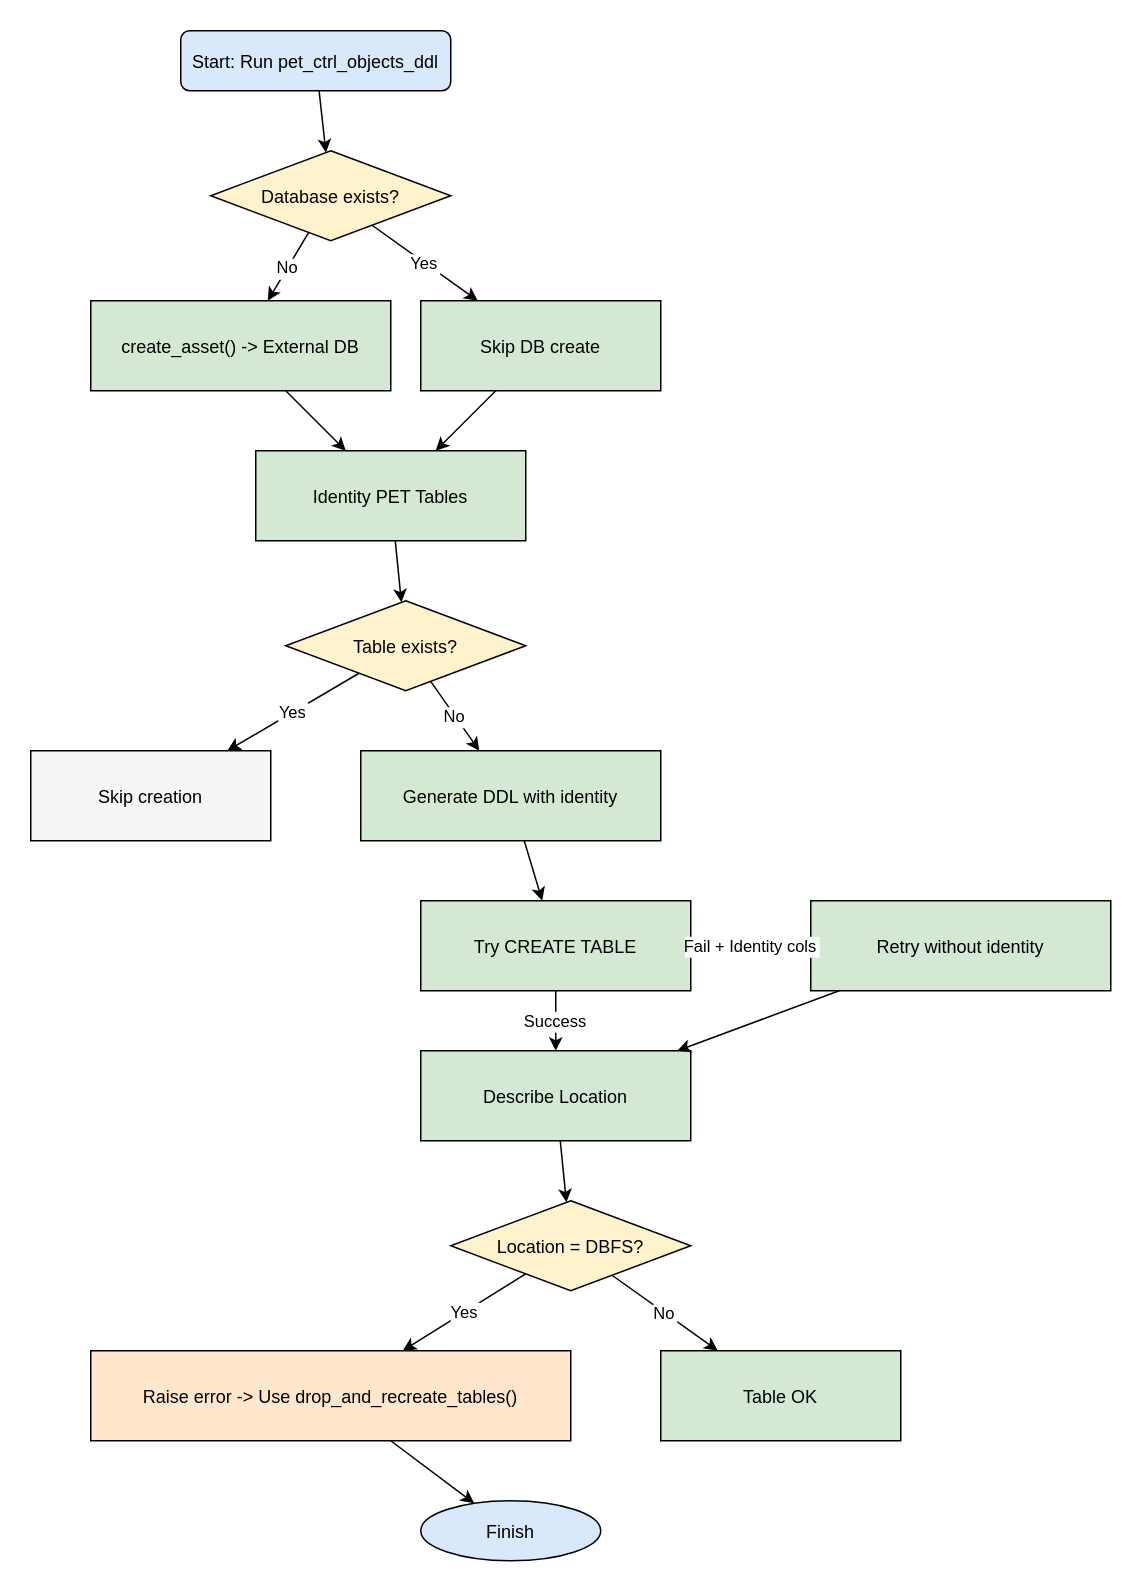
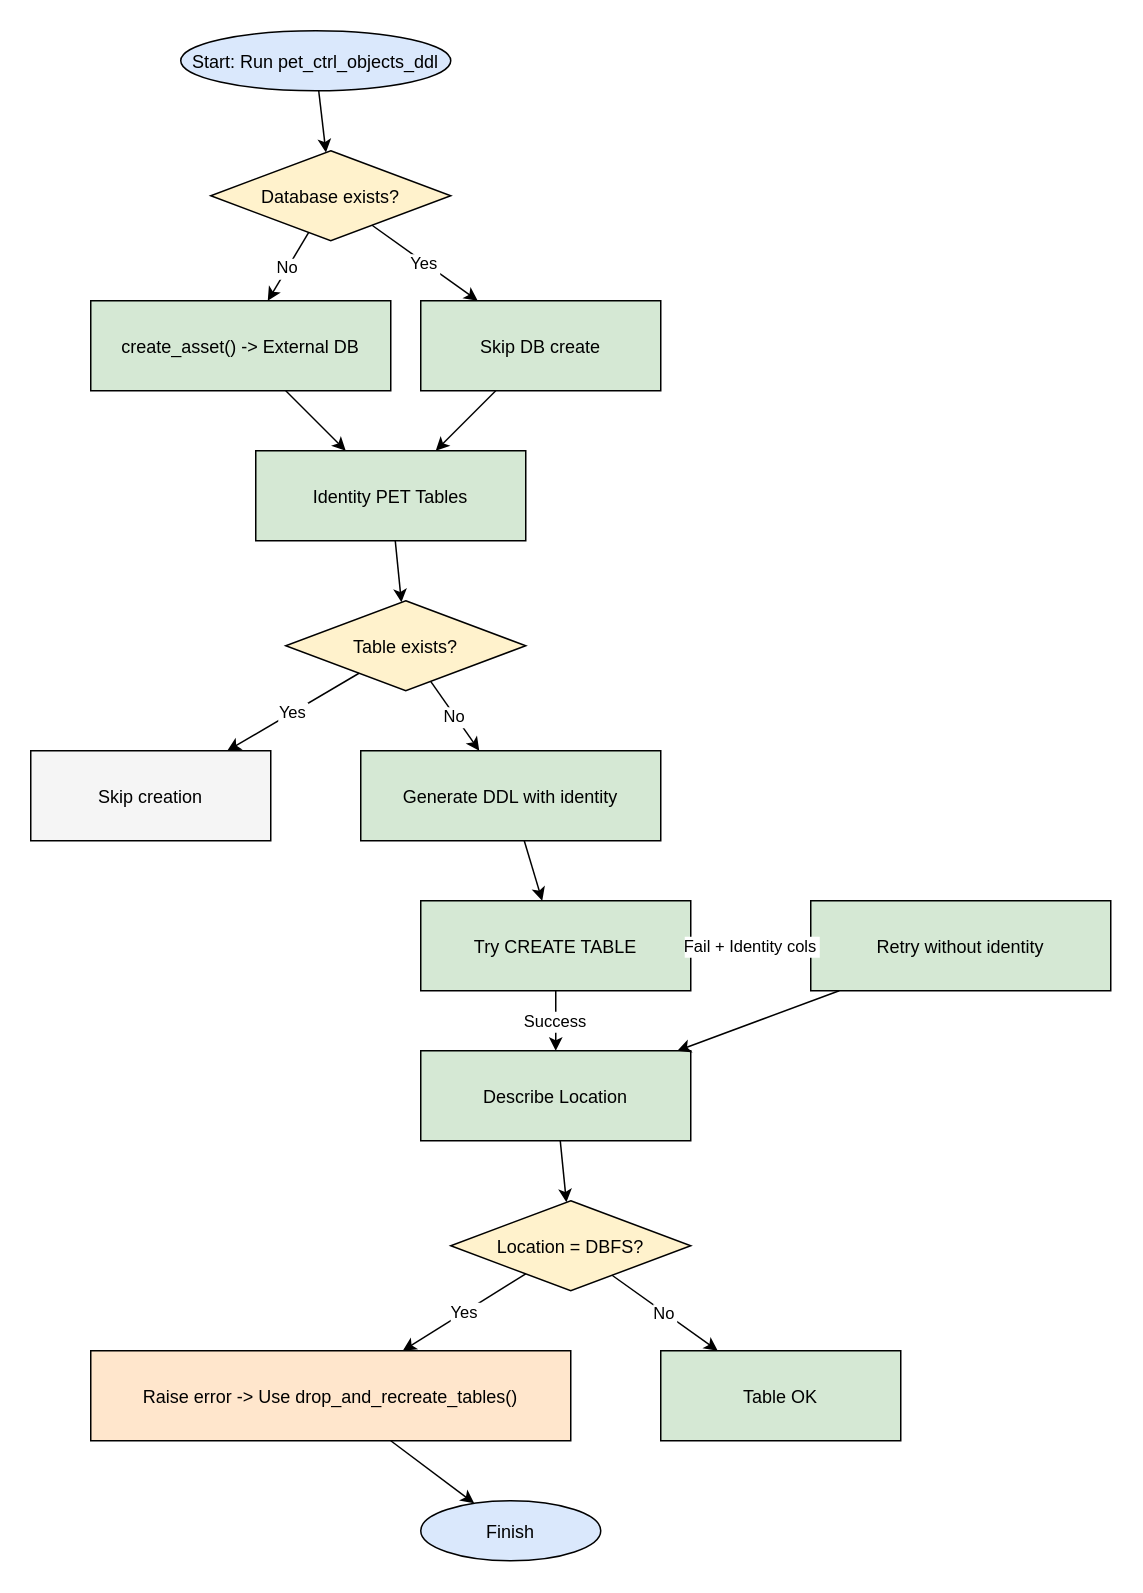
- <mxCell id="2" value="Start: Run pet_ctrl_objects_ddl" style="fillColor=#dae8fc;strokeColor=#000000;rounded=1;" vertex="1" parent="1"><mxGeometry x="120" y="20" width="180" height="40" as="geometry" /></mxCell>
+ <mxCell id="2" value="Start: Run pet_ctrl_objects_ddl" style="ellipse;fillColor=#dae8fc;strokeColor=#000000;" vertex="1" parent="1"><mxGeometry x="120" y="20" width="180" height="40" as="geometry" /></mxCell>
